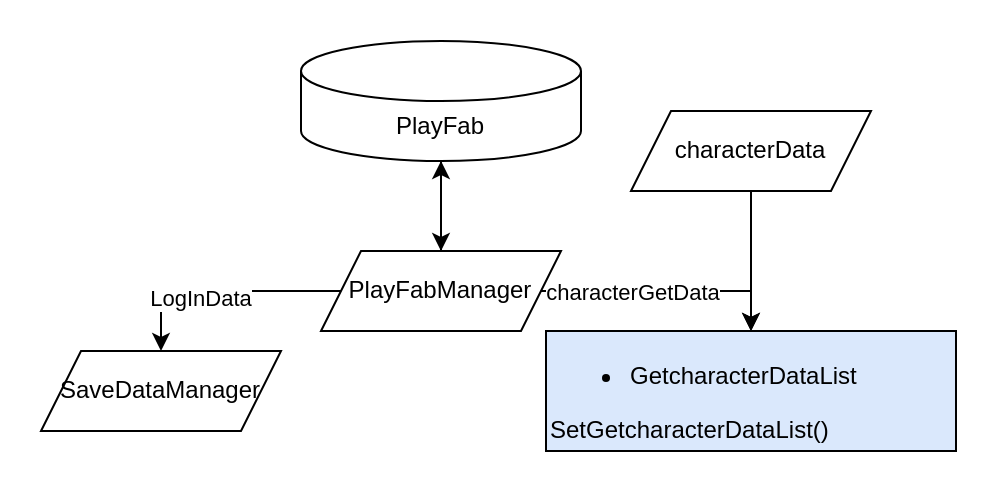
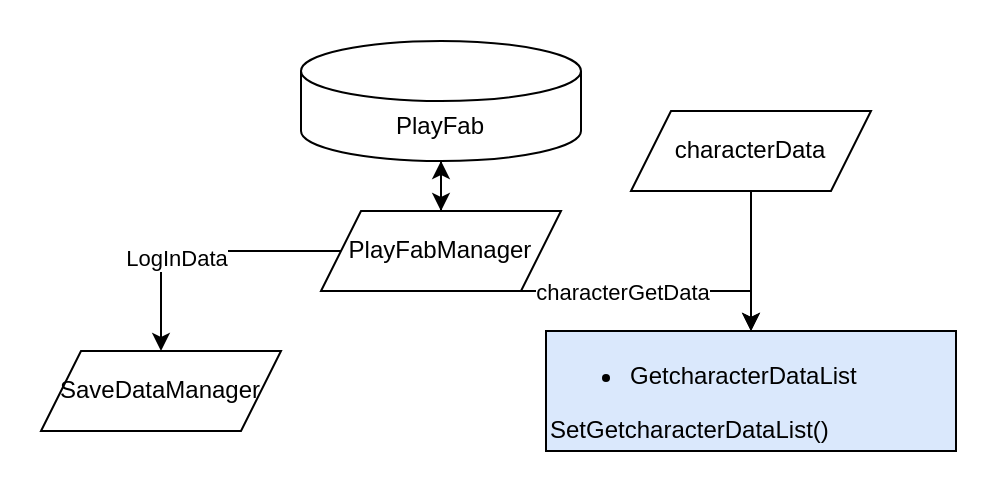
- <mxCell id="9" value="&lt;font style=&quot;vertical-align: inherit;&quot;&gt;&lt;font style=&quot;vertical-align: inherit;&quot;&gt;PlayFabManager&lt;/font&gt;&lt;/font&gt;" style="shape=parallelogram;perimeter=parallelogramPerimeter;whiteSpace=wrap;html=1;fixedSize=1;" parent="1" vertex="1"><mxGeometry x="160" y="125" width="120" height="40" as="geometry" /></mxCell>
+ <mxCell id="9" value="&lt;font style=&quot;vertical-align: inherit;&quot;&gt;&lt;font style=&quot;vertical-align: inherit;&quot;&gt;PlayFabManager&lt;/font&gt;&lt;/font&gt;" style="shape=parallelogram;perimeter=parallelogramPerimeter;whiteSpace=wrap;html=1;fixedSize=1;" parent="1" vertex="1"><mxGeometry x="160" y="105" width="120" height="40" as="geometry" /></mxCell>
